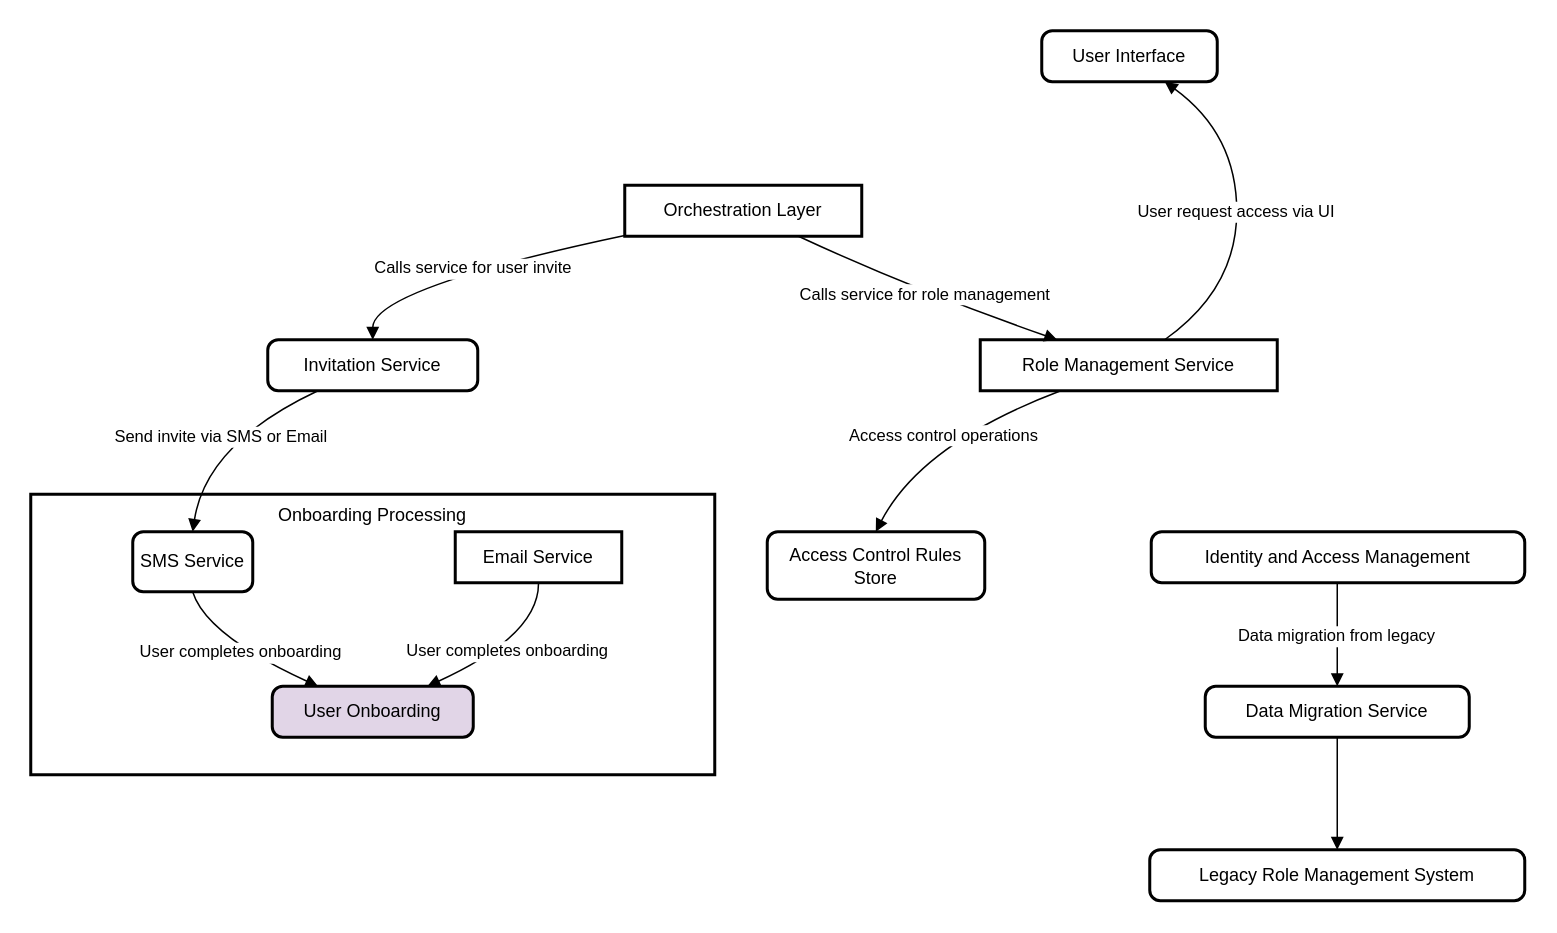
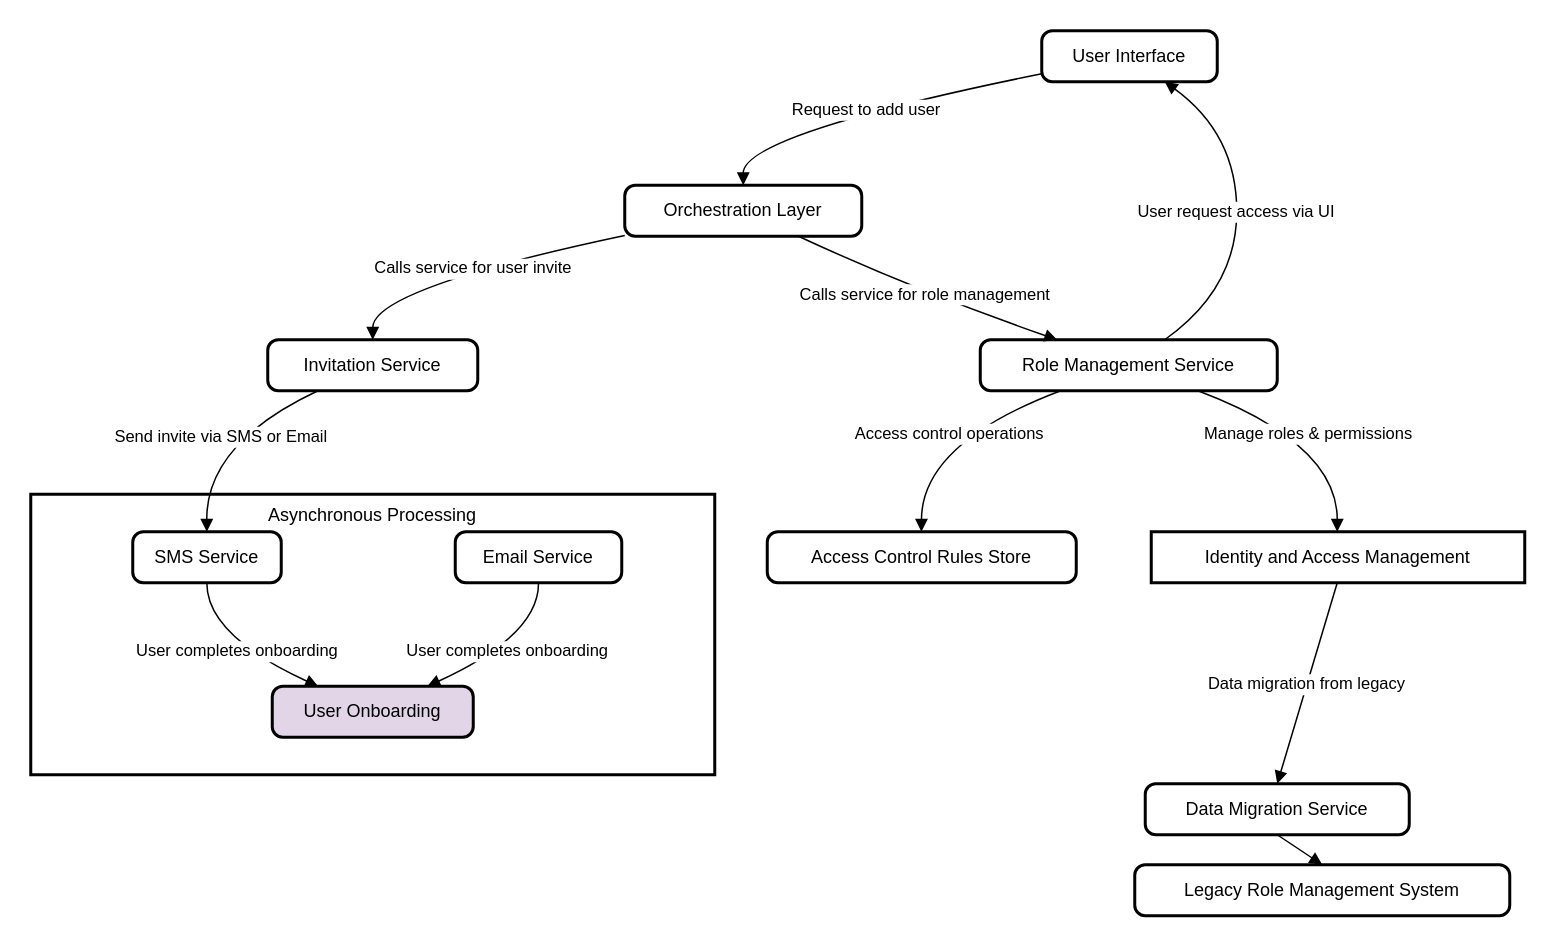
+ <mxCell id="14" value="Request to add user" style="curved=1;startArrow=none;endArrow=block;exitX=-0.003;exitY=0.845;entryX=0.5;entryY=0;rounded=0;" edge="1" parent="1" source="6" target="7"><mxGeometry relative="1" as="geometry"><Array as="points"><mxPoint x="495" y="89" /></Array></mxGeometry></mxCell>
- <mxCell id="7" value="Orchestration Layer" style="absoluteArcSize=1;arcSize=14;whiteSpace=wrap;strokeWidth=2;rounded=0;" vertex="1" parent="1"><mxGeometry x="416" y="123" width="158" height="34" as="geometry" /></mxCell>
+ <mxCell id="7" value="Orchestration Layer" style="rounded=1;absoluteArcSize=1;arcSize=14;whiteSpace=wrap;strokeWidth=2;" vertex="1" parent="1"><mxGeometry x="416" y="123" width="158" height="34" as="geometry" /></mxCell>
- <mxCell id="9" value="Role Management Service" style="absoluteArcSize=1;arcSize=14;whiteSpace=wrap;strokeWidth=2;rounded=0;" vertex="1" parent="1"><mxGeometry x="653" y="226" width="198" height="34" as="geometry" /></mxCell>
+ <mxCell id="9" value="Role Management Service" style="rounded=1;absoluteArcSize=1;arcSize=14;whiteSpace=wrap;strokeWidth=2;" vertex="1" parent="1"><mxGeometry x="653" y="226" width="198" height="34" as="geometry" /></mxCell>
+ <mxCell id="20" value="Manage roles &amp; permissions" style="curved=1;startArrow=none;endArrow=block;exitX=0.733;exitY=1;entryX=0.498;entryY=0;rounded=0;" edge="1" parent="1" source="9" target="10"><mxGeometry relative="1" as="geometry"><Array as="points"><mxPoint x="891" y="295" /></Array></mxGeometry></mxCell>
- <mxCell id="2" value="Onboarding Processing" style="whiteSpace=wrap;strokeWidth=2;verticalAlign=top;" vertex="1" parent="1"><mxGeometry x="20" y="329" width="456" height="187" as="geometry" /></mxCell>
+ <mxCell id="2" value="Asynchronous Processing" style="whiteSpace=wrap;strokeWidth=2;verticalAlign=top;" vertex="1" parent="1"><mxGeometry x="20" y="329" width="456" height="187" as="geometry" /></mxCell>
- <mxCell id="4" value="Email Service" style="absoluteArcSize=1;arcSize=14;whiteSpace=wrap;strokeWidth=2;rounded=0;" vertex="1" parent="1"><mxGeometry x="303" y="354" width="111" height="34" as="geometry" /></mxCell>
+ <mxCell id="4" value="Email Service" style="rounded=1;absoluteArcSize=1;arcSize=14;whiteSpace=wrap;strokeWidth=2;" vertex="1" parent="1"><mxGeometry x="303" y="354" width="111" height="34" as="geometry" /></mxCell>
- <mxCell id="10" value="Identity and Access Management" style="rounded=1;absoluteArcSize=1;arcSize=14;whiteSpace=wrap;strokeWidth=2;" vertex="1" parent="1"><mxGeometry x="767" y="354" width="249" height="34" as="geometry" /></mxCell>
+ <mxCell id="10" value="Identity and Access Management" style="absoluteArcSize=1;arcSize=14;whiteSpace=wrap;strokeWidth=2;rounded=0;" vertex="1" parent="1"><mxGeometry x="767" y="354" width="249" height="34" as="geometry" /></mxCell>
- <mxCell id="3" value="SMS Service" style="rounded=1;absoluteArcSize=1;arcSize=14;whiteSpace=wrap;strokeWidth=2;" vertex="1" parent="1"><mxGeometry x="88" y="354" width="80" height="40" as="geometry" /></mxCell>
+ <mxCell id="3" value="SMS Service" style="rounded=1;absoluteArcSize=1;arcSize=14;whiteSpace=wrap;strokeWidth=2;" vertex="1" parent="1"><mxGeometry x="88" y="354" width="99" height="34" as="geometry" /></mxCell>
- <mxCell id="13" value="Access Control Rules Store" style="rounded=1;absoluteArcSize=1;arcSize=14;whiteSpace=wrap;strokeWidth=2;" vertex="1" parent="1"><mxGeometry x="511" y="354" width="145" height="45" as="geometry" /></mxCell>
+ <mxCell id="13" value="Access Control Rules Store" style="rounded=1;absoluteArcSize=1;arcSize=14;whiteSpace=wrap;strokeWidth=2;" vertex="1" parent="1"><mxGeometry x="511" y="354" width="206" height="34" as="geometry" /></mxCell>
- <mxCell id="11" value="Data Migration Service" style="rounded=1;absoluteArcSize=1;arcSize=14;whiteSpace=wrap;strokeWidth=2;" vertex="1" parent="1"><mxGeometry x="803" y="457" width="176" height="34" as="geometry" /></mxCell>
+ <mxCell id="11" value="Data Migration Service" style="rounded=1;absoluteArcSize=1;arcSize=14;whiteSpace=wrap;strokeWidth=2;" vertex="1" parent="1"><mxGeometry x="763" y="522" width="176" height="34" as="geometry" /></mxCell>
- <mxCell id="12" value="Legacy Role Management System" style="rounded=1;absoluteArcSize=1;arcSize=14;whiteSpace=wrap;strokeWidth=2;" vertex="1" parent="1"><mxGeometry x="766" y="566" width="250" height="34" as="geometry" /></mxCell>
+ <mxCell id="12" value="Legacy Role Management System" style="rounded=1;absoluteArcSize=1;arcSize=14;whiteSpace=wrap;strokeWidth=2;" vertex="1" parent="1"><mxGeometry x="756" y="576" width="250" height="34" as="geometry" /></mxCell>
